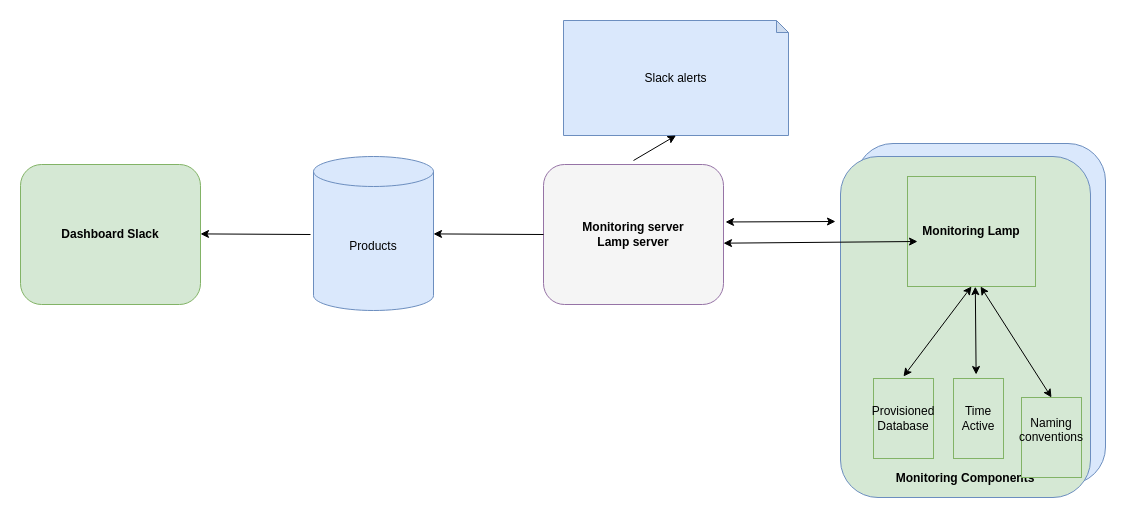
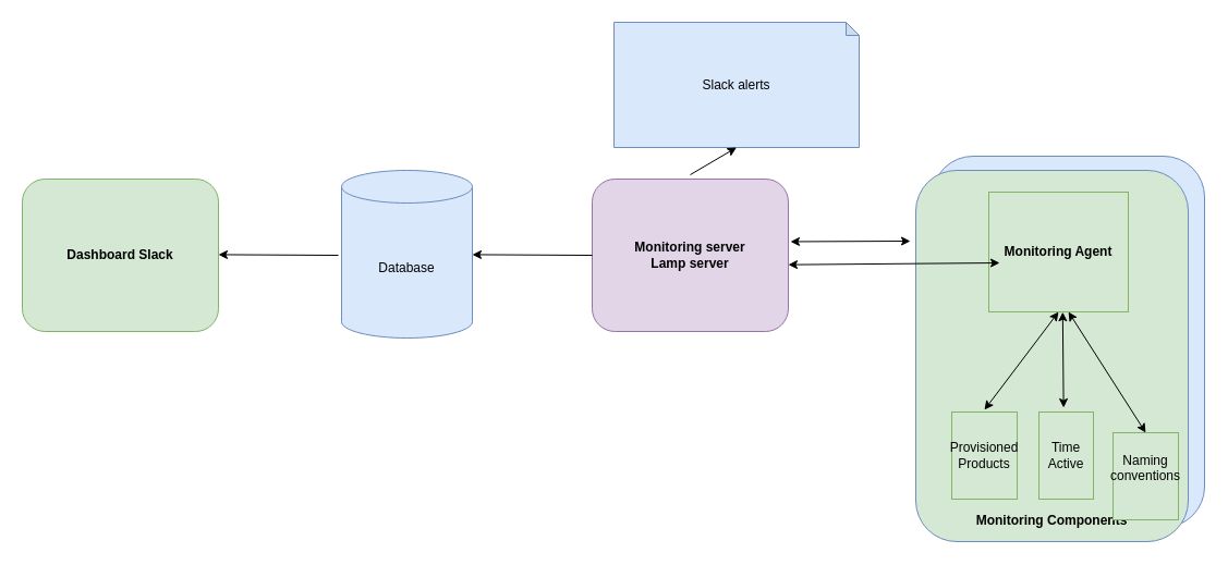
- <mxCell id="4" value="&lt;b&gt;Monitoring Lamp&lt;/b&gt;" style="rounded=0;whiteSpace=wrap;html=1;fillColor=#d5e8d4;strokeColor=#82b366;" vertex="1" parent="1"><mxGeometry x="907" y="176" width="128" height="110" as="geometry" /></mxCell>
+ <mxCell id="4" value="&lt;b&gt;Monitoring Agent&lt;/b&gt;" style="rounded=0;whiteSpace=wrap;html=1;fillColor=#d5e8d4;strokeColor=#82b366;" vertex="1" parent="1"><mxGeometry x="907" y="176" width="128" height="110" as="geometry" /></mxCell>
- <mxCell id="11" value="&lt;b&gt;Monitoring server&lt;/b&gt;&lt;div&gt;&lt;b&gt;Lamp server&lt;/b&gt;&lt;/div&gt;" style="rounded=1;whiteSpace=wrap;html=1;fillColor=#f5f5f5;strokeColor=#9673a6;" vertex="1" parent="1"><mxGeometry x="543" y="164" width="180" height="140" as="geometry" /></mxCell>
+ <mxCell id="11" value="&lt;b&gt;Monitoring server&lt;/b&gt;&lt;div&gt;&lt;b&gt;Lamp server&lt;/b&gt;&lt;/div&gt;" style="rounded=1;whiteSpace=wrap;html=1;fillColor=#e1d5e7;strokeColor=#9673a6;" vertex="1" parent="1"><mxGeometry x="543" y="164" width="180" height="140" as="geometry" /></mxCell>
- <mxCell id="16" value="Products" style="shape=cylinder3;whiteSpace=wrap;html=1;boundedLbl=1;backgroundOutline=1;size=15;fillColor=#dae8fc;strokeColor=#6c8ebf;" vertex="1" parent="1"><mxGeometry x="313" y="156" width="120" height="154" as="geometry" /></mxCell>
+ <mxCell id="16" value="Database" style="shape=cylinder3;whiteSpace=wrap;html=1;boundedLbl=1;backgroundOutline=1;size=15;fillColor=#dae8fc;strokeColor=#6c8ebf;" vertex="1" parent="1"><mxGeometry x="313" y="156" width="120" height="154" as="geometry" /></mxCell>
- <mxCell id="5" value="Provisioned Database" style="rounded=0;whiteSpace=wrap;html=1;fillColor=#d5e8d4;strokeColor=#82b366;" vertex="1" parent="1"><mxGeometry x="873" y="378" width="60" height="80" as="geometry" /></mxCell>
+ <mxCell id="5" value="Provisioned Products" style="rounded=0;whiteSpace=wrap;html=1;fillColor=#d5e8d4;strokeColor=#82b366;" vertex="1" parent="1"><mxGeometry x="873" y="378" width="60" height="80" as="geometry" /></mxCell>
